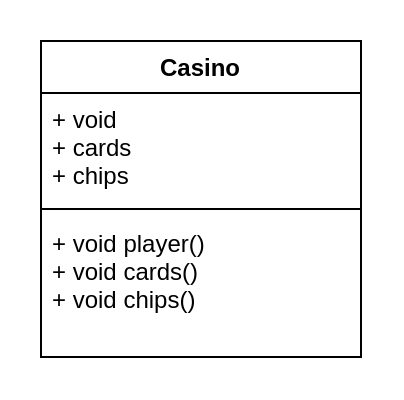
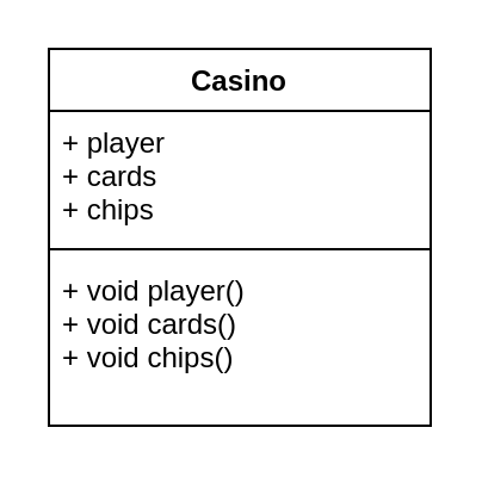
- <mxCell id="3" value="+ void&#10;+ cards&#10;+ chips" style="text;strokeColor=none;fillColor=none;align=left;verticalAlign=top;spacingLeft=4;spacingRight=4;overflow=hidden;rotatable=0;points=[[0,0.5],[1,0.5]];portConstraint=eastwest;" vertex="1" parent="2"><mxGeometry y="26" width="160" height="54" as="geometry" /></mxCell>
+ <mxCell id="3" value="+ player&#10;+ cards&#10;+ chips" style="text;strokeColor=none;fillColor=none;align=left;verticalAlign=top;spacingLeft=4;spacingRight=4;overflow=hidden;rotatable=0;points=[[0,0.5],[1,0.5]];portConstraint=eastwest;" vertex="1" parent="2"><mxGeometry y="26" width="160" height="54" as="geometry" /></mxCell>
